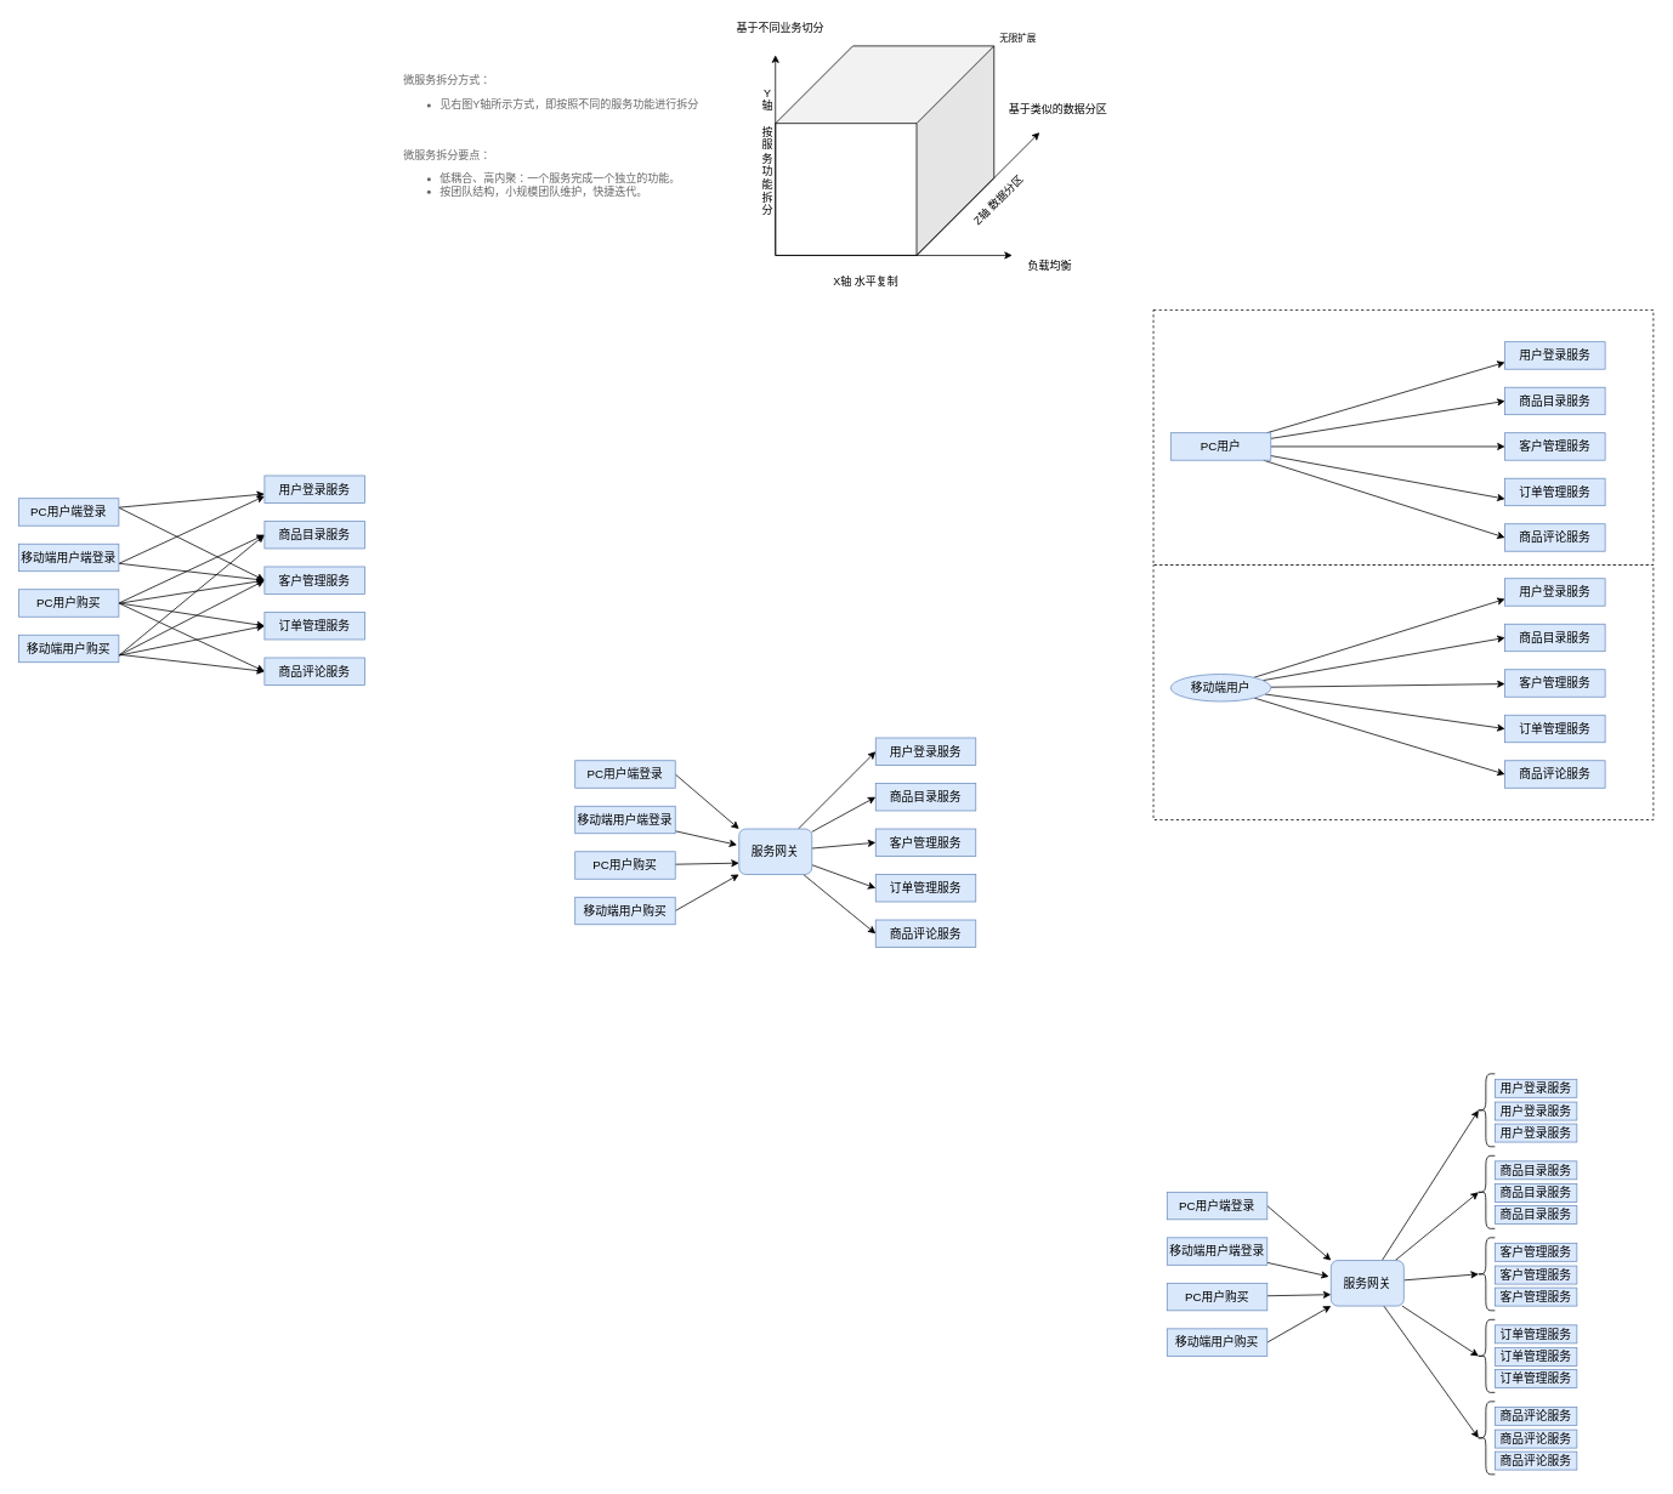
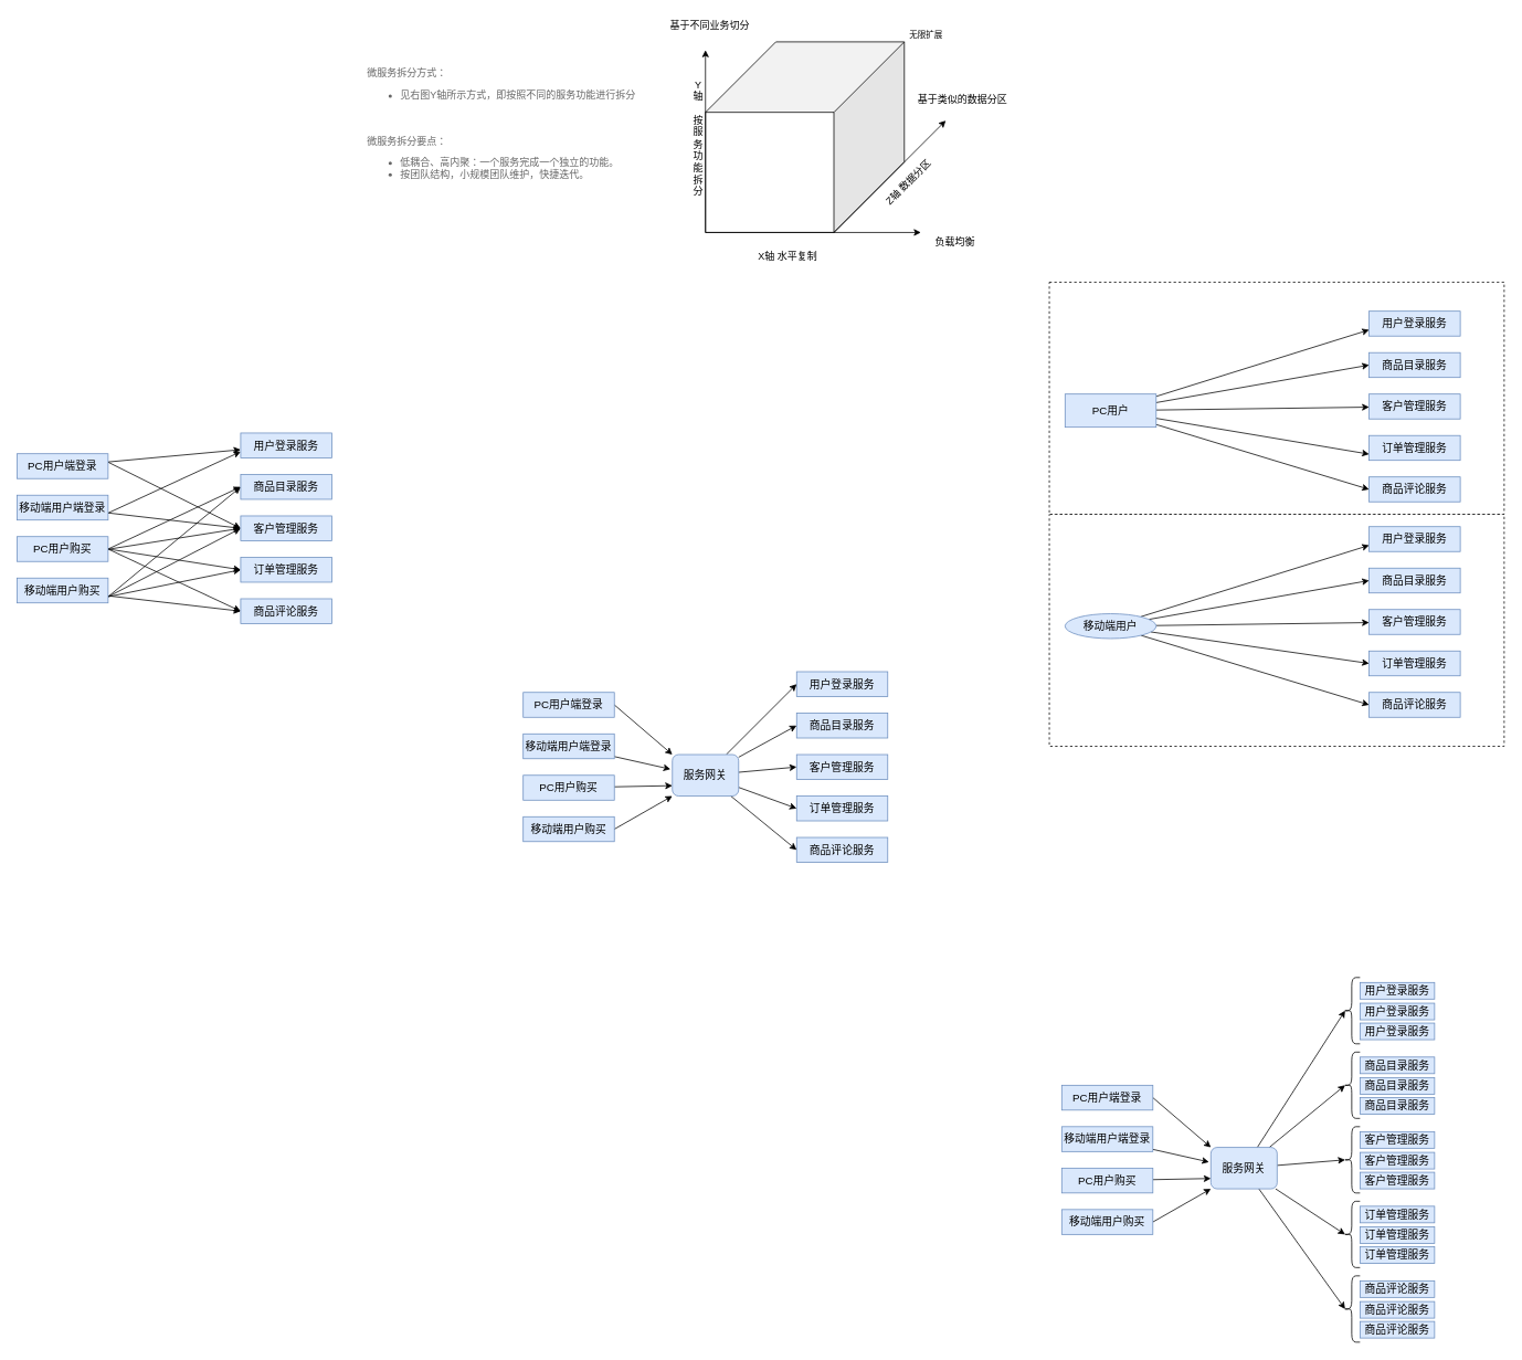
- <mxCell id="100" value="PC用户" style="rounded=0;whiteSpace=wrap;html=1;fontSize=13;fillColor=#dae8fc;strokeColor=#6c8ebf;" vertex="1" parent="1"><mxGeometry x="1285" y="475" width="110" height="30" as="geometry" /></mxCell>
+ <mxCell id="100" value="PC用户" style="rounded=0;whiteSpace=wrap;html=1;fontSize=13;fillColor=#dae8fc;strokeColor=#6c8ebf;" vertex="1" parent="1"><mxGeometry x="1285" y="475" width="110" height="40" as="geometry" /></mxCell>
